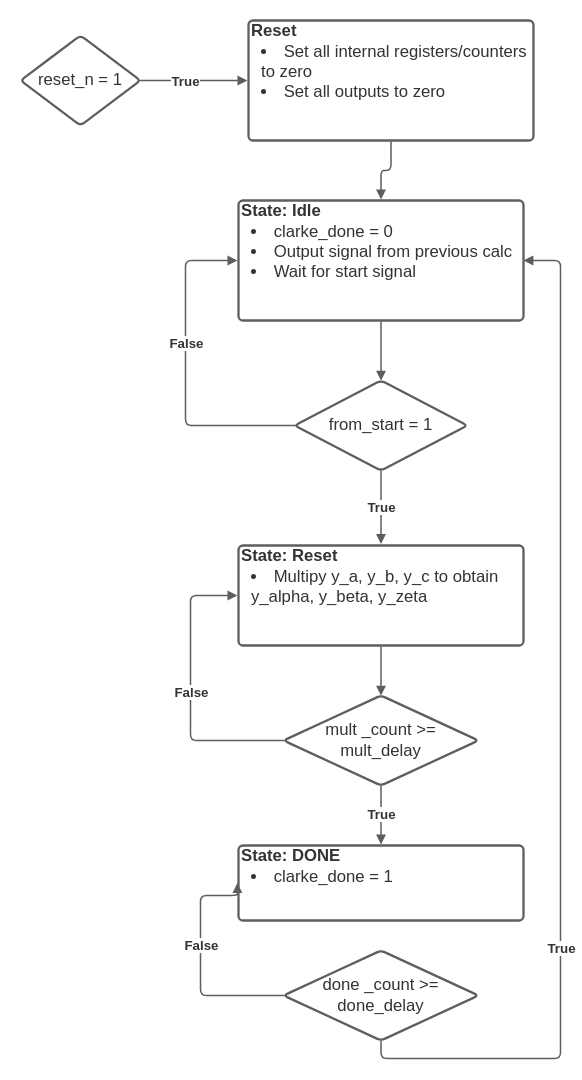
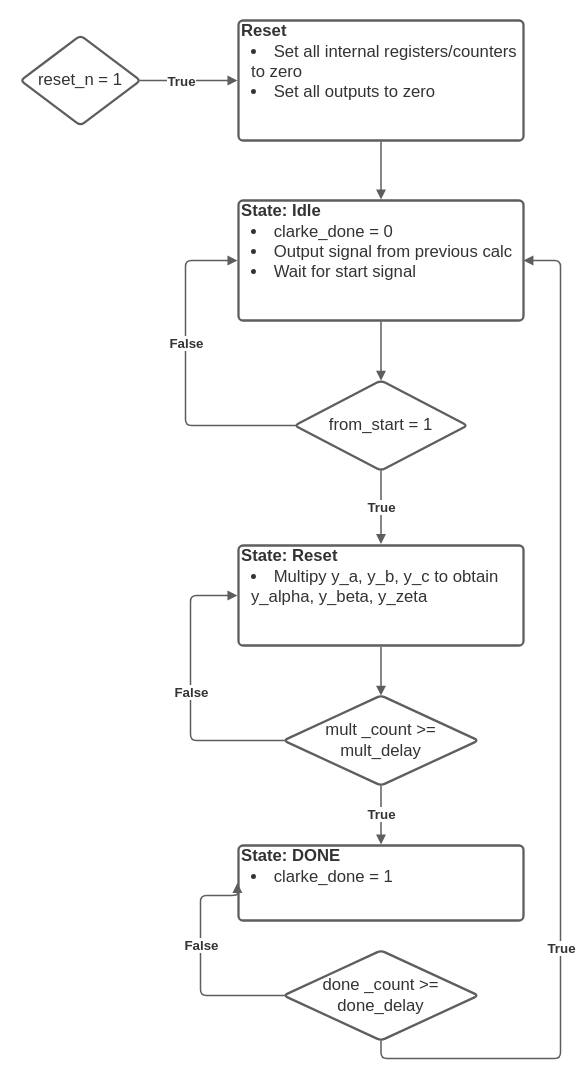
- <mxCell id="16" value="&lt;div style=&quot;display: flex; justify-content: flex-start; text-align: left; align-items: baseline; font-size: 0; line-height: 1.25;margin-top: -2px;&quot;&gt;&lt;span&gt;&lt;span style=&quot;font-size:16.7px;color:#333333;font-weight: bold;&quot;&gt;Reset&lt;/span&gt;&lt;span style=&quot;font-size:16.7px;color:#333333;&quot;&gt;&#10;&lt;/span&gt;&lt;/span&gt;&lt;/div&gt;&lt;ul style=&quot;margin: 0px; padding-left: 10px;list-style-position: inside; list-style-type:disc&quot;&gt;&lt;li style=&quot;text-align:left;color:#333333;font-size:16.7px;&quot;&gt;&lt;span style=&quot;margin-left: 0px;margin-top: -2px;&quot;&gt;&lt;span style=&quot;font-size:16.7px;color:#333333;&quot;&gt;&lt;span style=&quot;font-size:16.7px;color:#333333;&quot;&gt;Set all internal registers/counters to zero&lt;/span&gt;&lt;/span&gt;&lt;/span&gt;&lt;/li&gt;&lt;li style=&quot;text-align:left;color:#333333;font-size:16.7px;&quot;&gt;&lt;span style=&quot;margin-left: 0px;margin-top: -2px;&quot;&gt;&lt;span style=&quot;font-size:16.7px;color:#333333;&quot;&gt;Set all outputs to zero&lt;/span&gt;&lt;/span&gt;&lt;/li&gt;&lt;/ul&gt;" style="html=1;overflow=block;blockSpacing=1;whiteSpace=wrap;;whiteSpace=wrap;fontSize=13;spacing=3.8;verticalAlign=top;strokeColor=#5e5e5e;strokeOpacity=100;rounded=1;absoluteArcSize=1;arcSize=9;strokeWidth=2.3;" parent="1" vertex="1"><mxGeometry x="248" y="20" width="285" height="120" as="geometry" /></mxCell>
+ <mxCell id="16" value="&lt;div style=&quot;display: flex; justify-content: flex-start; text-align: left; align-items: baseline; font-size: 0; line-height: 1.25;margin-top: -2px;&quot;&gt;&lt;span&gt;&lt;span style=&quot;font-size:16.7px;color:#333333;font-weight: bold;&quot;&gt;Reset&lt;/span&gt;&lt;span style=&quot;font-size:16.7px;color:#333333;&quot;&gt;&#10;&lt;/span&gt;&lt;/span&gt;&lt;/div&gt;&lt;ul style=&quot;margin: 0px; padding-left: 10px;list-style-position: inside; list-style-type:disc&quot;&gt;&lt;li style=&quot;text-align:left;color:#333333;font-size:16.7px;&quot;&gt;&lt;span style=&quot;margin-left: 0px;margin-top: -2px;&quot;&gt;&lt;span style=&quot;font-size:16.7px;color:#333333;&quot;&gt;&lt;span style=&quot;font-size:16.7px;color:#333333;&quot;&gt;Set all internal registers/counters to zero&lt;/span&gt;&lt;/span&gt;&lt;/span&gt;&lt;/li&gt;&lt;li style=&quot;text-align:left;color:#333333;font-size:16.7px;&quot;&gt;&lt;span style=&quot;margin-left: 0px;margin-top: -2px;&quot;&gt;&lt;span style=&quot;font-size:16.7px;color:#333333;&quot;&gt;Set all outputs to zero&lt;/span&gt;&lt;/span&gt;&lt;/li&gt;&lt;/ul&gt;" style="html=1;overflow=block;blockSpacing=1;whiteSpace=wrap;;whiteSpace=wrap;fontSize=13;spacing=3.8;verticalAlign=top;strokeColor=#5e5e5e;strokeOpacity=100;rounded=1;absoluteArcSize=1;arcSize=9;strokeWidth=2.3;" parent="1" vertex="1"><mxGeometry x="238" y="20" width="285" height="120" as="geometry" /></mxCell>
